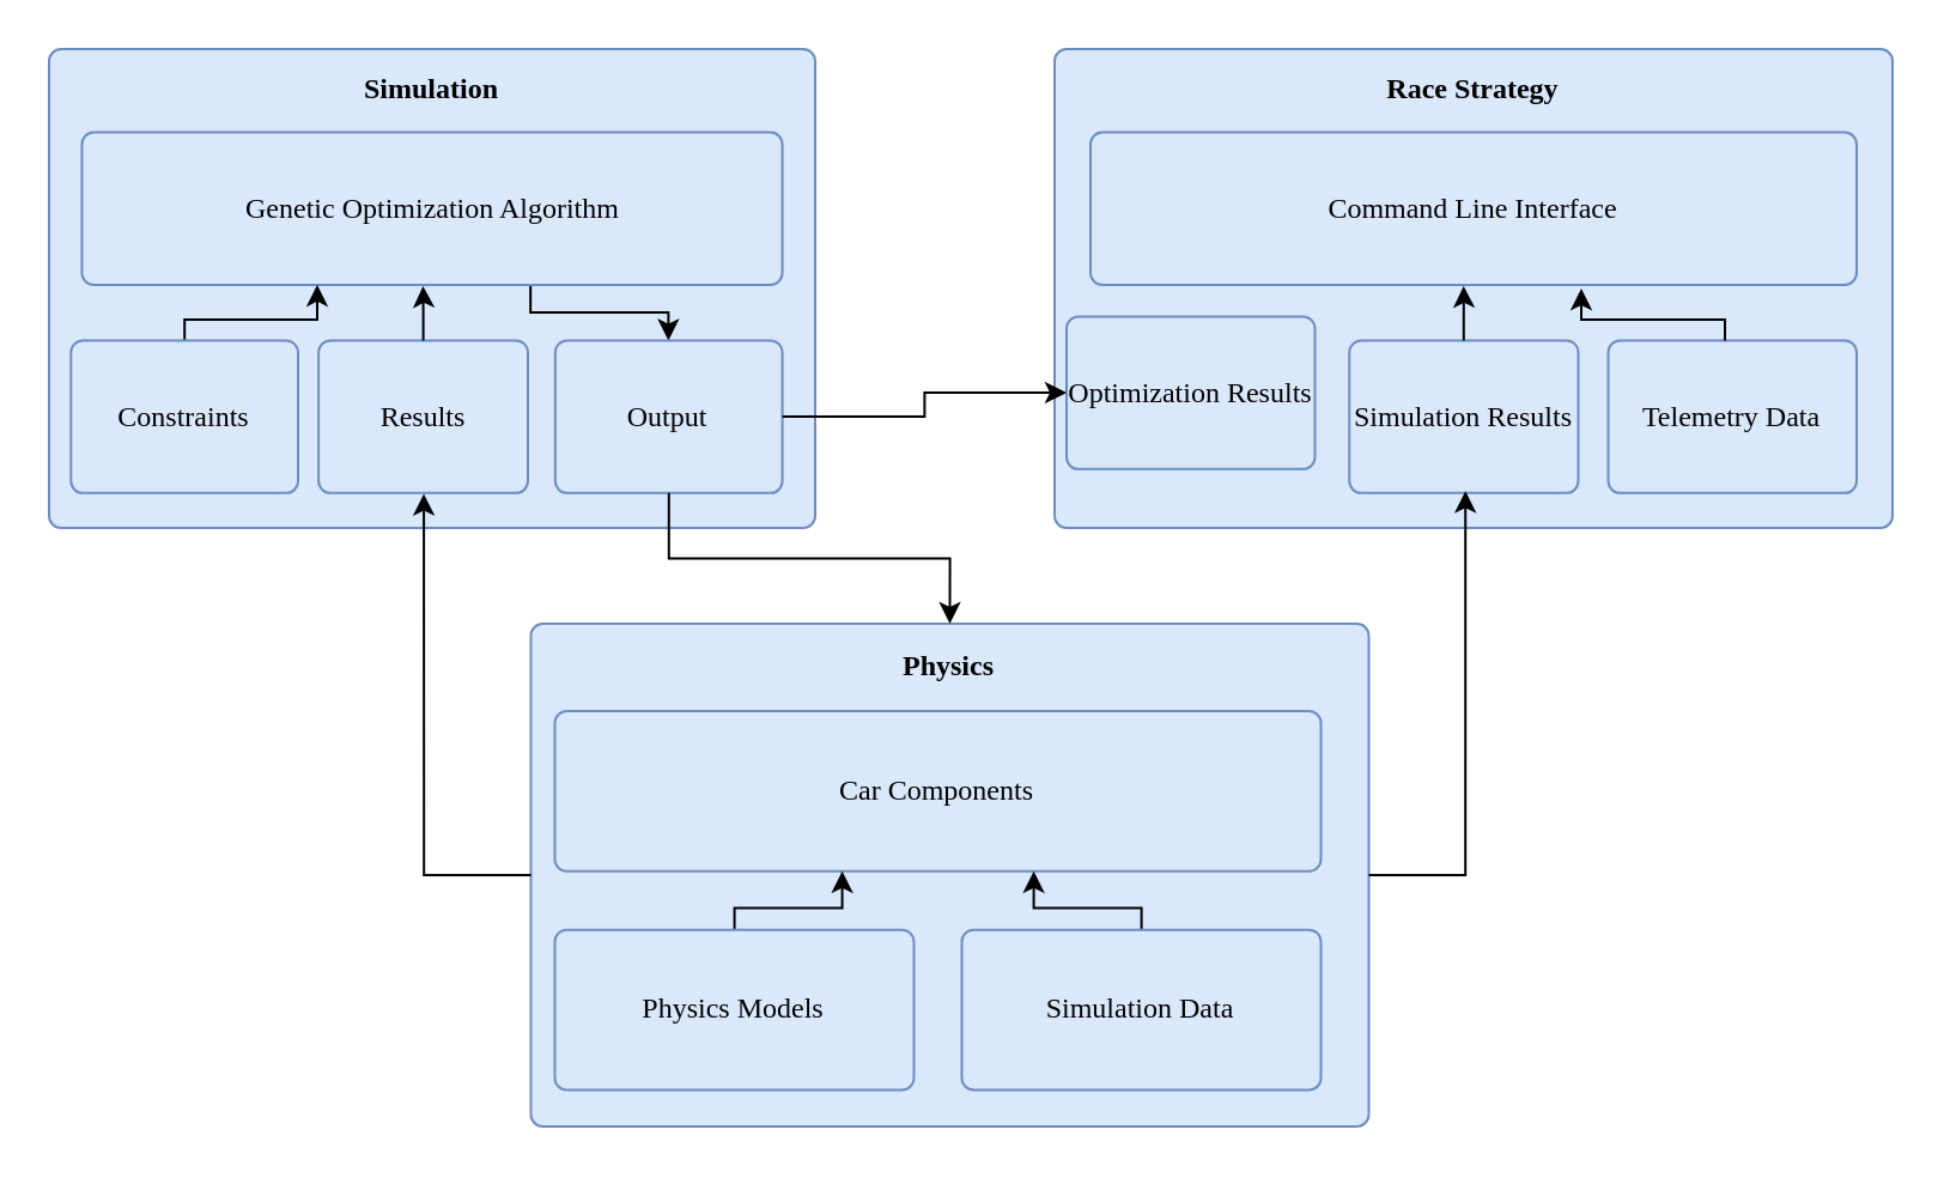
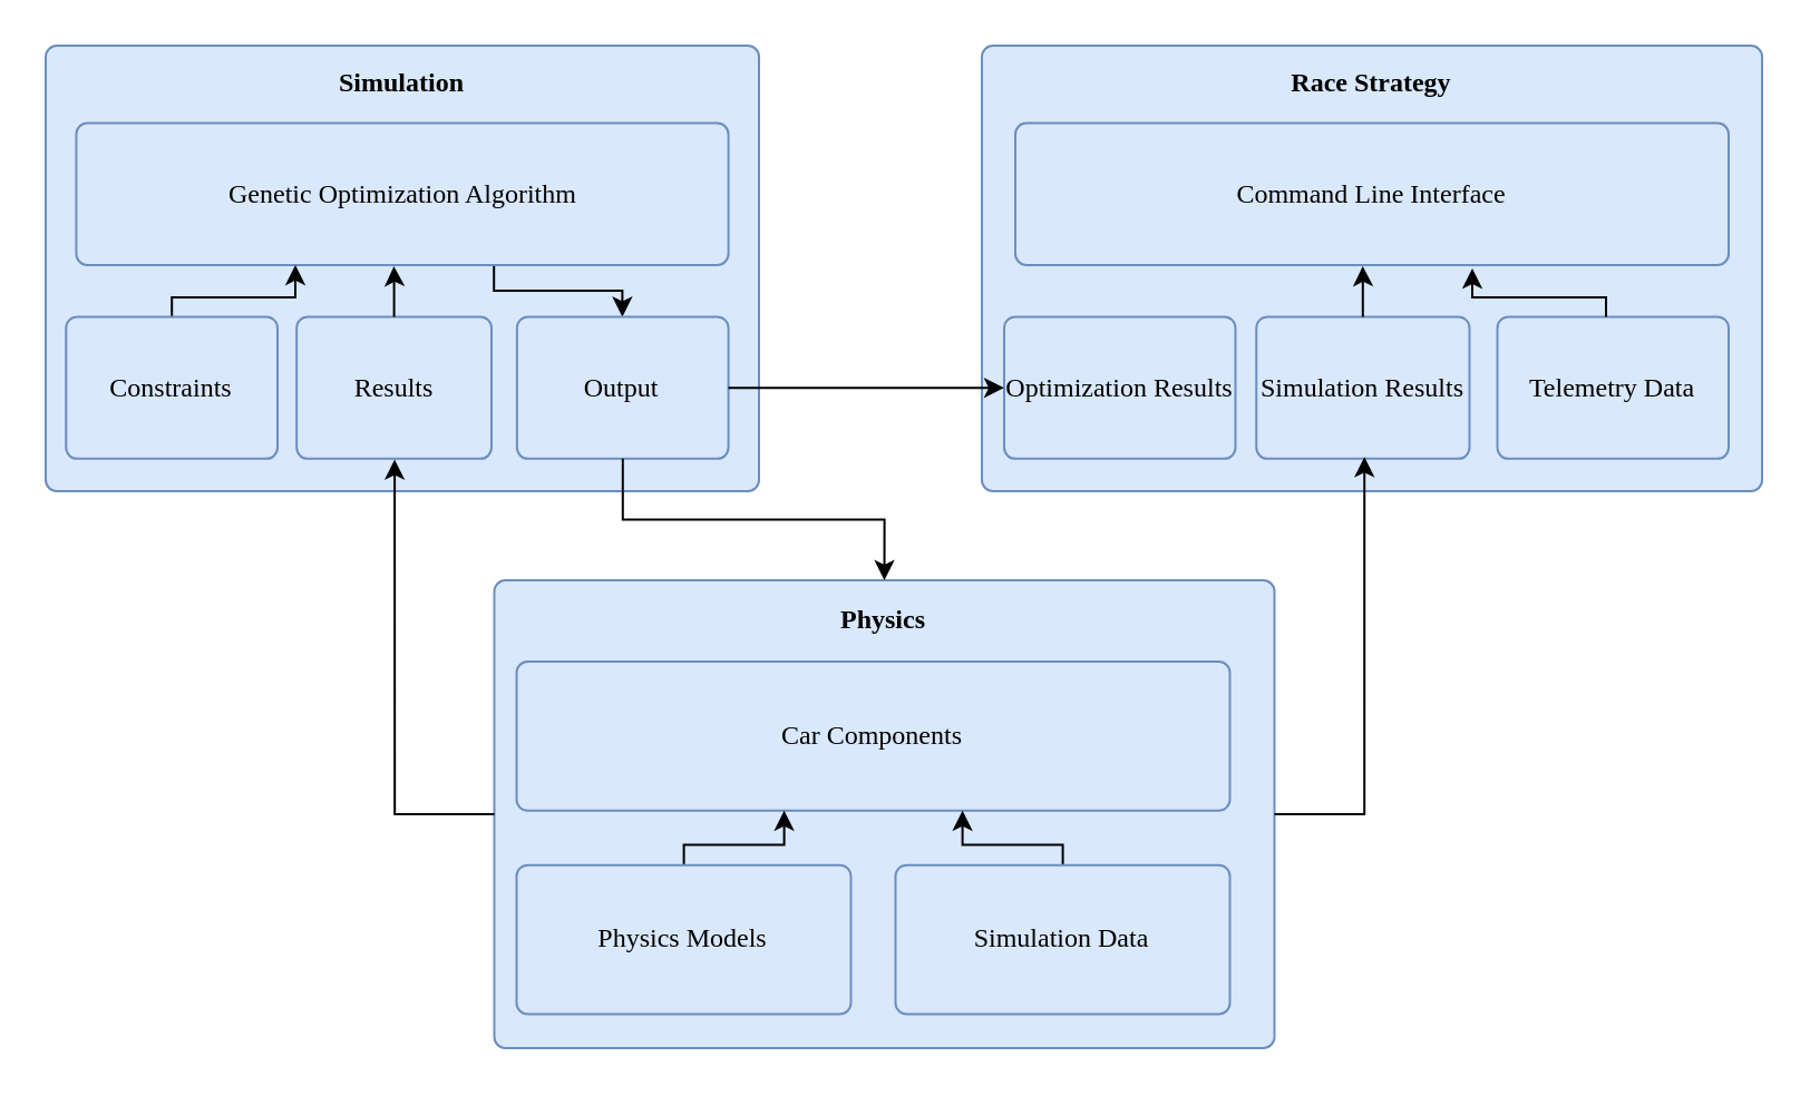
- <mxCell id="21" value="Optimization Results" style="rounded=1;absoluteArcSize=1;html=1;arcSize=10;whiteSpace=wrap;points=[];strokeColor=inherit;fillColor=inherit;fontFamily=Verdana;" parent="18" vertex="1"><mxGeometry x="5.001" y="111.74" width="103.749" height="63.69" as="geometry" /></mxCell>
+ <mxCell id="21" value="Optimization Results" style="rounded=1;absoluteArcSize=1;html=1;arcSize=10;whiteSpace=wrap;points=[];strokeColor=inherit;fillColor=inherit;fontFamily=Verdana;" parent="18" vertex="1"><mxGeometry x="10.001" y="121.74" width="103.749" height="63.69" as="geometry" /></mxCell>
